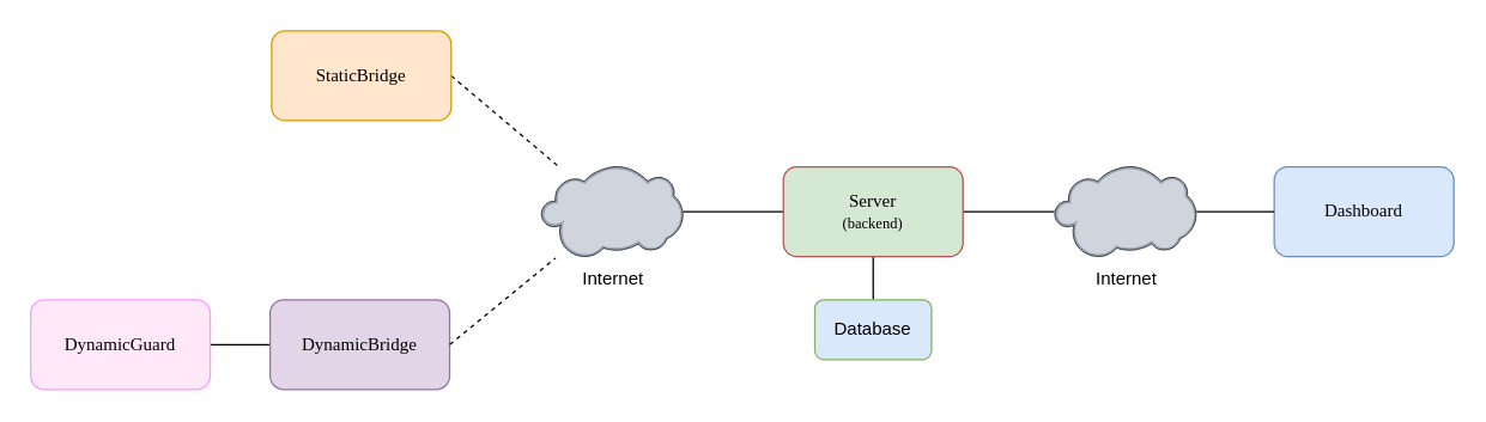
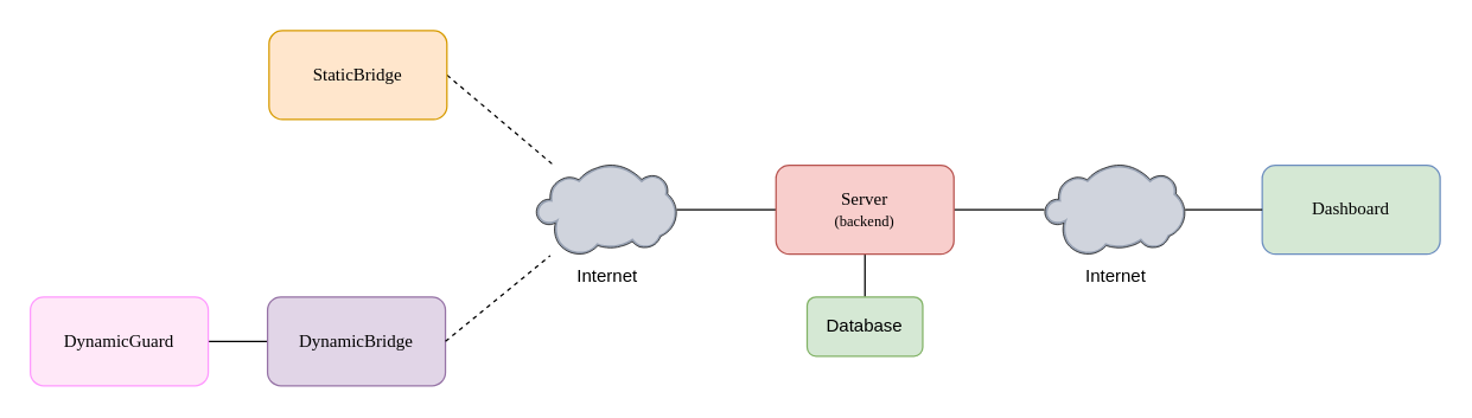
- <mxCell id="9" value="&lt;div&gt;&lt;font face=&quot;Comic Sans MS&quot;&gt;Server&lt;/font&gt;&lt;/div&gt;&lt;div&gt;&lt;font style=&quot;font-size: 10px;&quot; face=&quot;Comic Sans MS&quot;&gt;(backend)&lt;br&gt;&lt;/font&gt;&lt;/div&gt;" style="rounded=1;whiteSpace=wrap;html=1;fillColor=#d5e8d4;strokeColor=#b85450;" vertex="1" parent="1"><mxGeometry x="523" y="111" width="120" height="60" as="geometry" /></mxCell>
+ <mxCell id="9" value="&lt;div&gt;&lt;font face=&quot;Comic Sans MS&quot;&gt;Server&lt;/font&gt;&lt;/div&gt;&lt;div&gt;&lt;font style=&quot;font-size: 10px;&quot; face=&quot;Comic Sans MS&quot;&gt;(backend)&lt;br&gt;&lt;/font&gt;&lt;/div&gt;" style="rounded=1;whiteSpace=wrap;html=1;fillColor=#f8cecc;strokeColor=#b85450;" vertex="1" parent="1"><mxGeometry x="523" y="111" width="120" height="60" as="geometry" /></mxCell>
- <mxCell id="10" value="&lt;font face=&quot;Comic Sans MS&quot;&gt;Dashboard&lt;/font&gt;" style="rounded=1;whiteSpace=wrap;html=1;fillColor=#dae8fc;strokeColor=#6c8ebf;" vertex="1" parent="1"><mxGeometry x="851" y="111" width="120" height="60" as="geometry" /></mxCell>
+ <mxCell id="10" value="&lt;font face=&quot;Comic Sans MS&quot;&gt;Dashboard&lt;/font&gt;" style="rounded=1;whiteSpace=wrap;html=1;fillColor=#d5e8d4;strokeColor=#6c8ebf;" vertex="1" parent="1"><mxGeometry x="851" y="111" width="120" height="60" as="geometry" /></mxCell>
- <mxCell id="16" value="Database" style="rounded=1;whiteSpace=wrap;html=1;fillColor=#dae8fc;strokeColor=#82b366;" vertex="1" parent="1"><mxGeometry x="544" y="200" width="78" height="40" as="geometry" /></mxCell>
+ <mxCell id="16" value="Database" style="rounded=1;whiteSpace=wrap;html=1;fillColor=#d5e8d4;strokeColor=#82b366;" vertex="1" parent="1"><mxGeometry x="544" y="200" width="78" height="40" as="geometry" /></mxCell>
